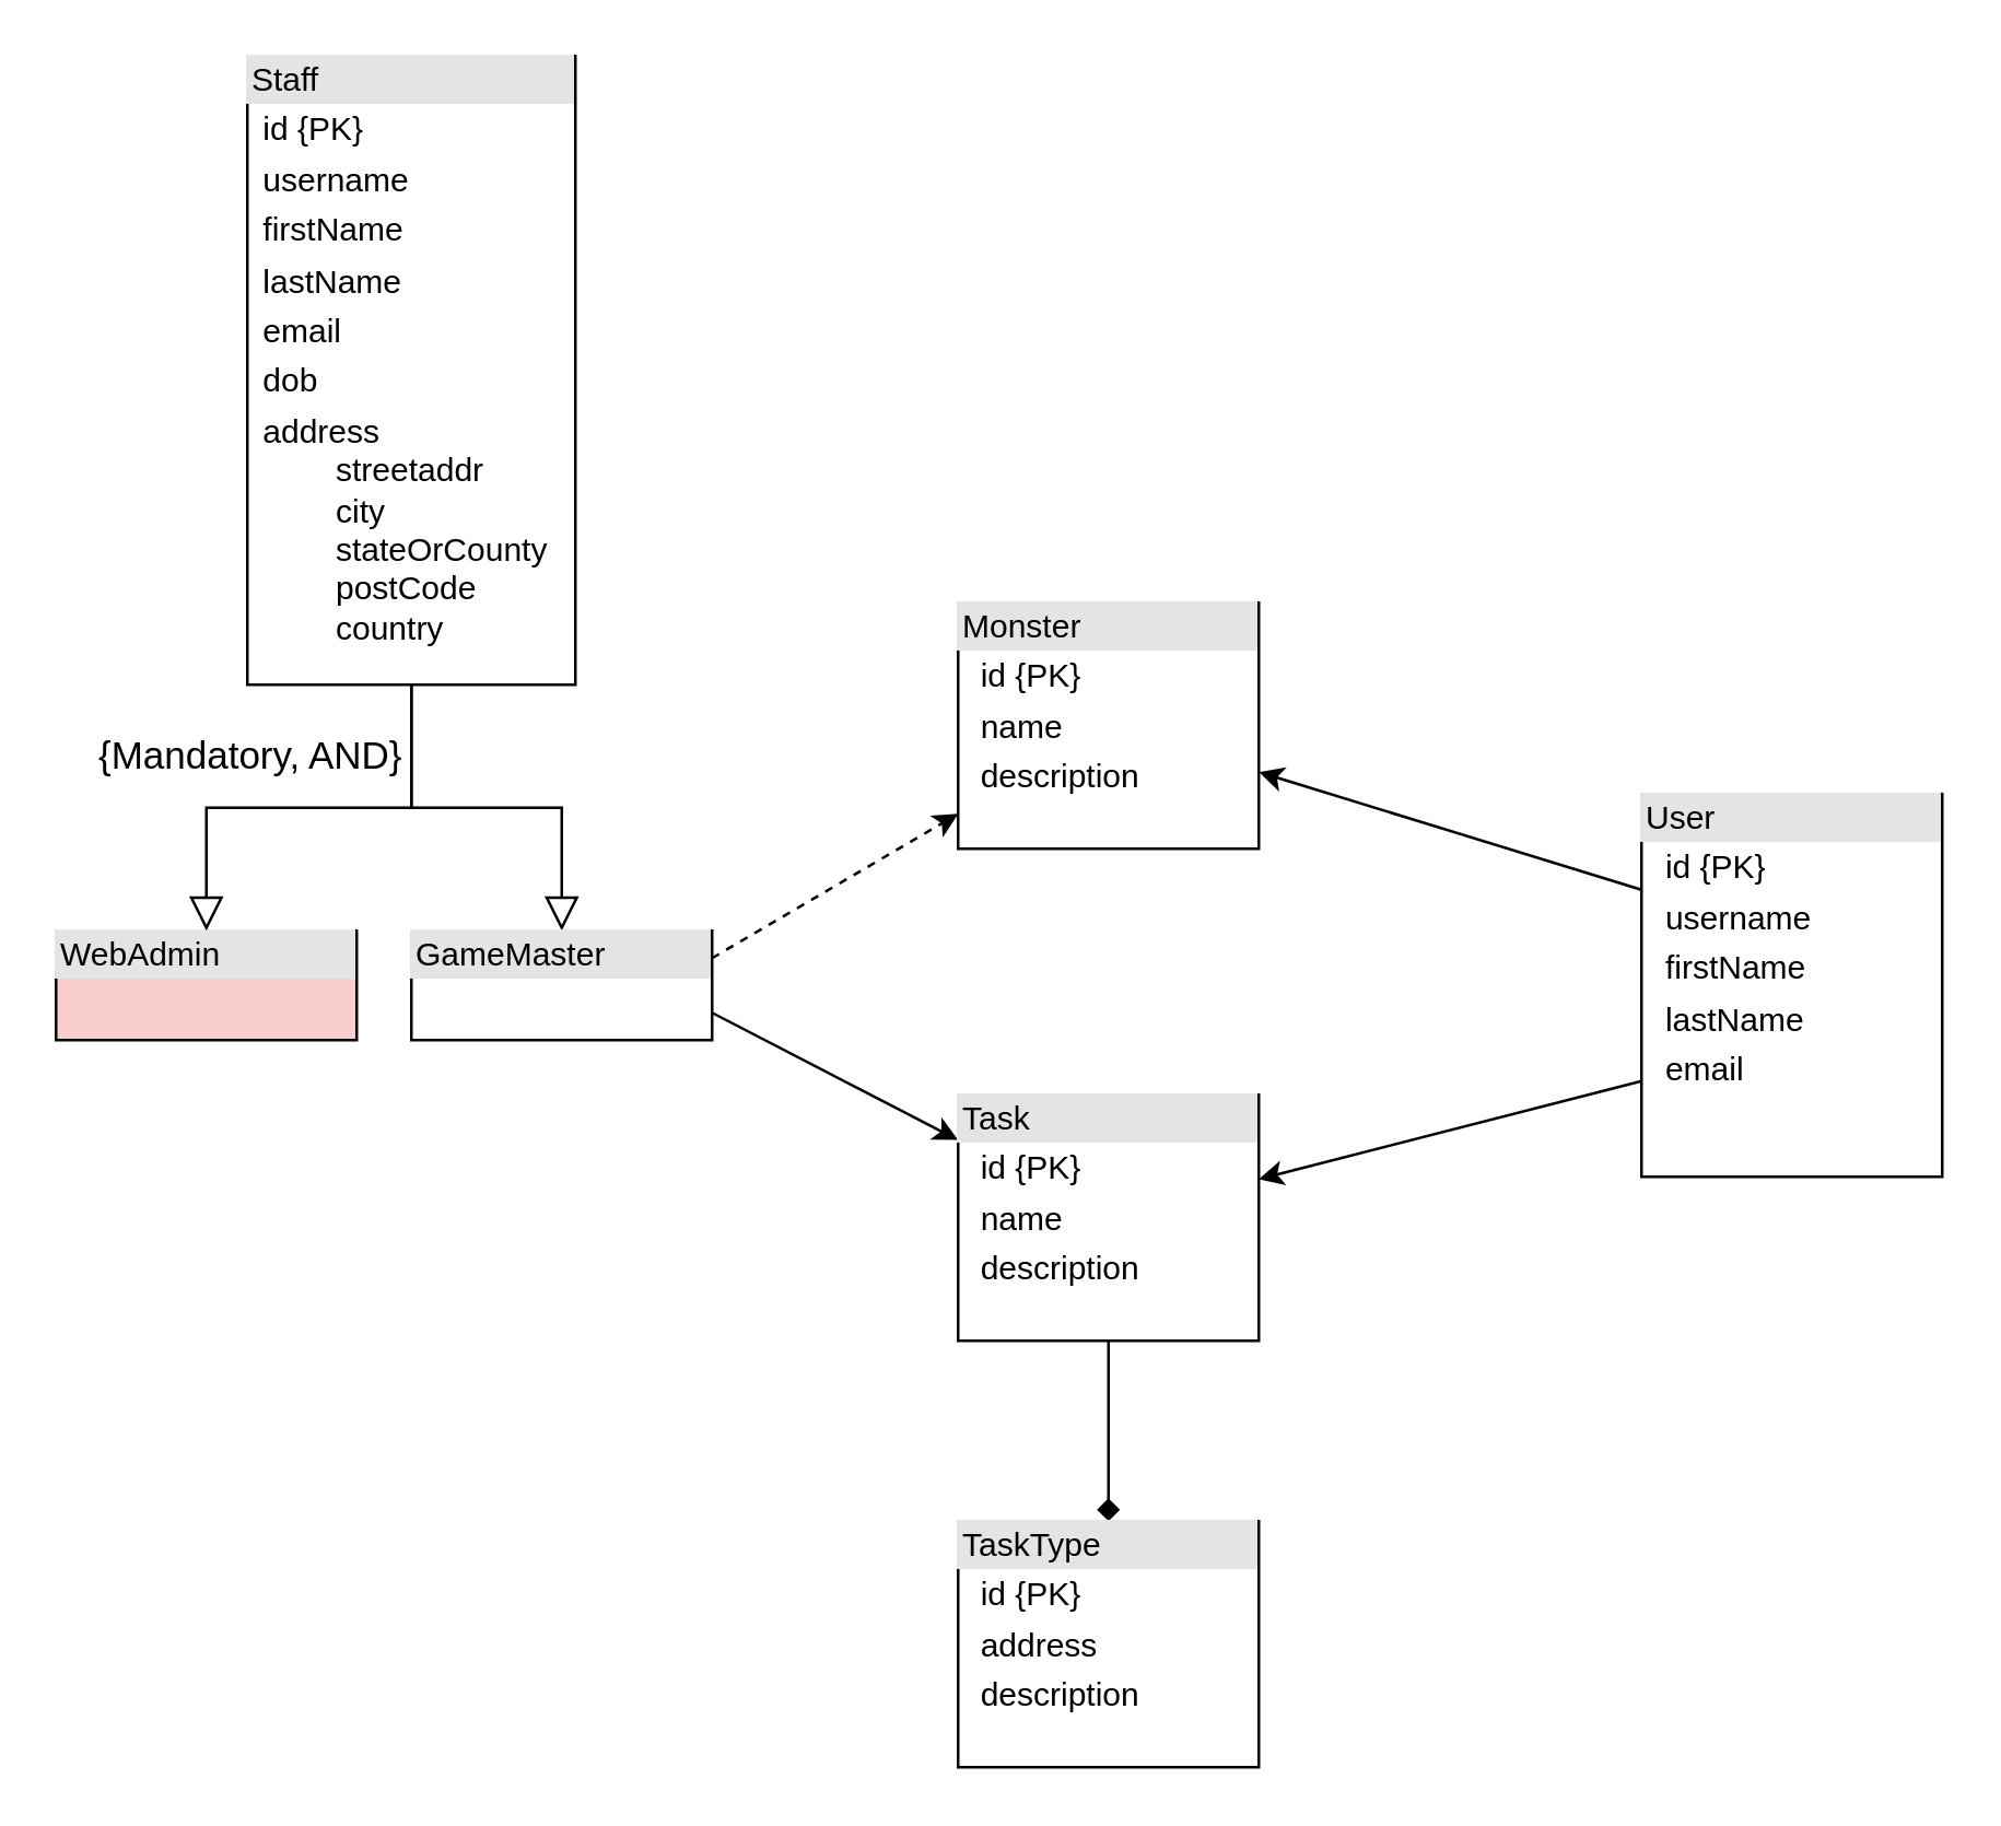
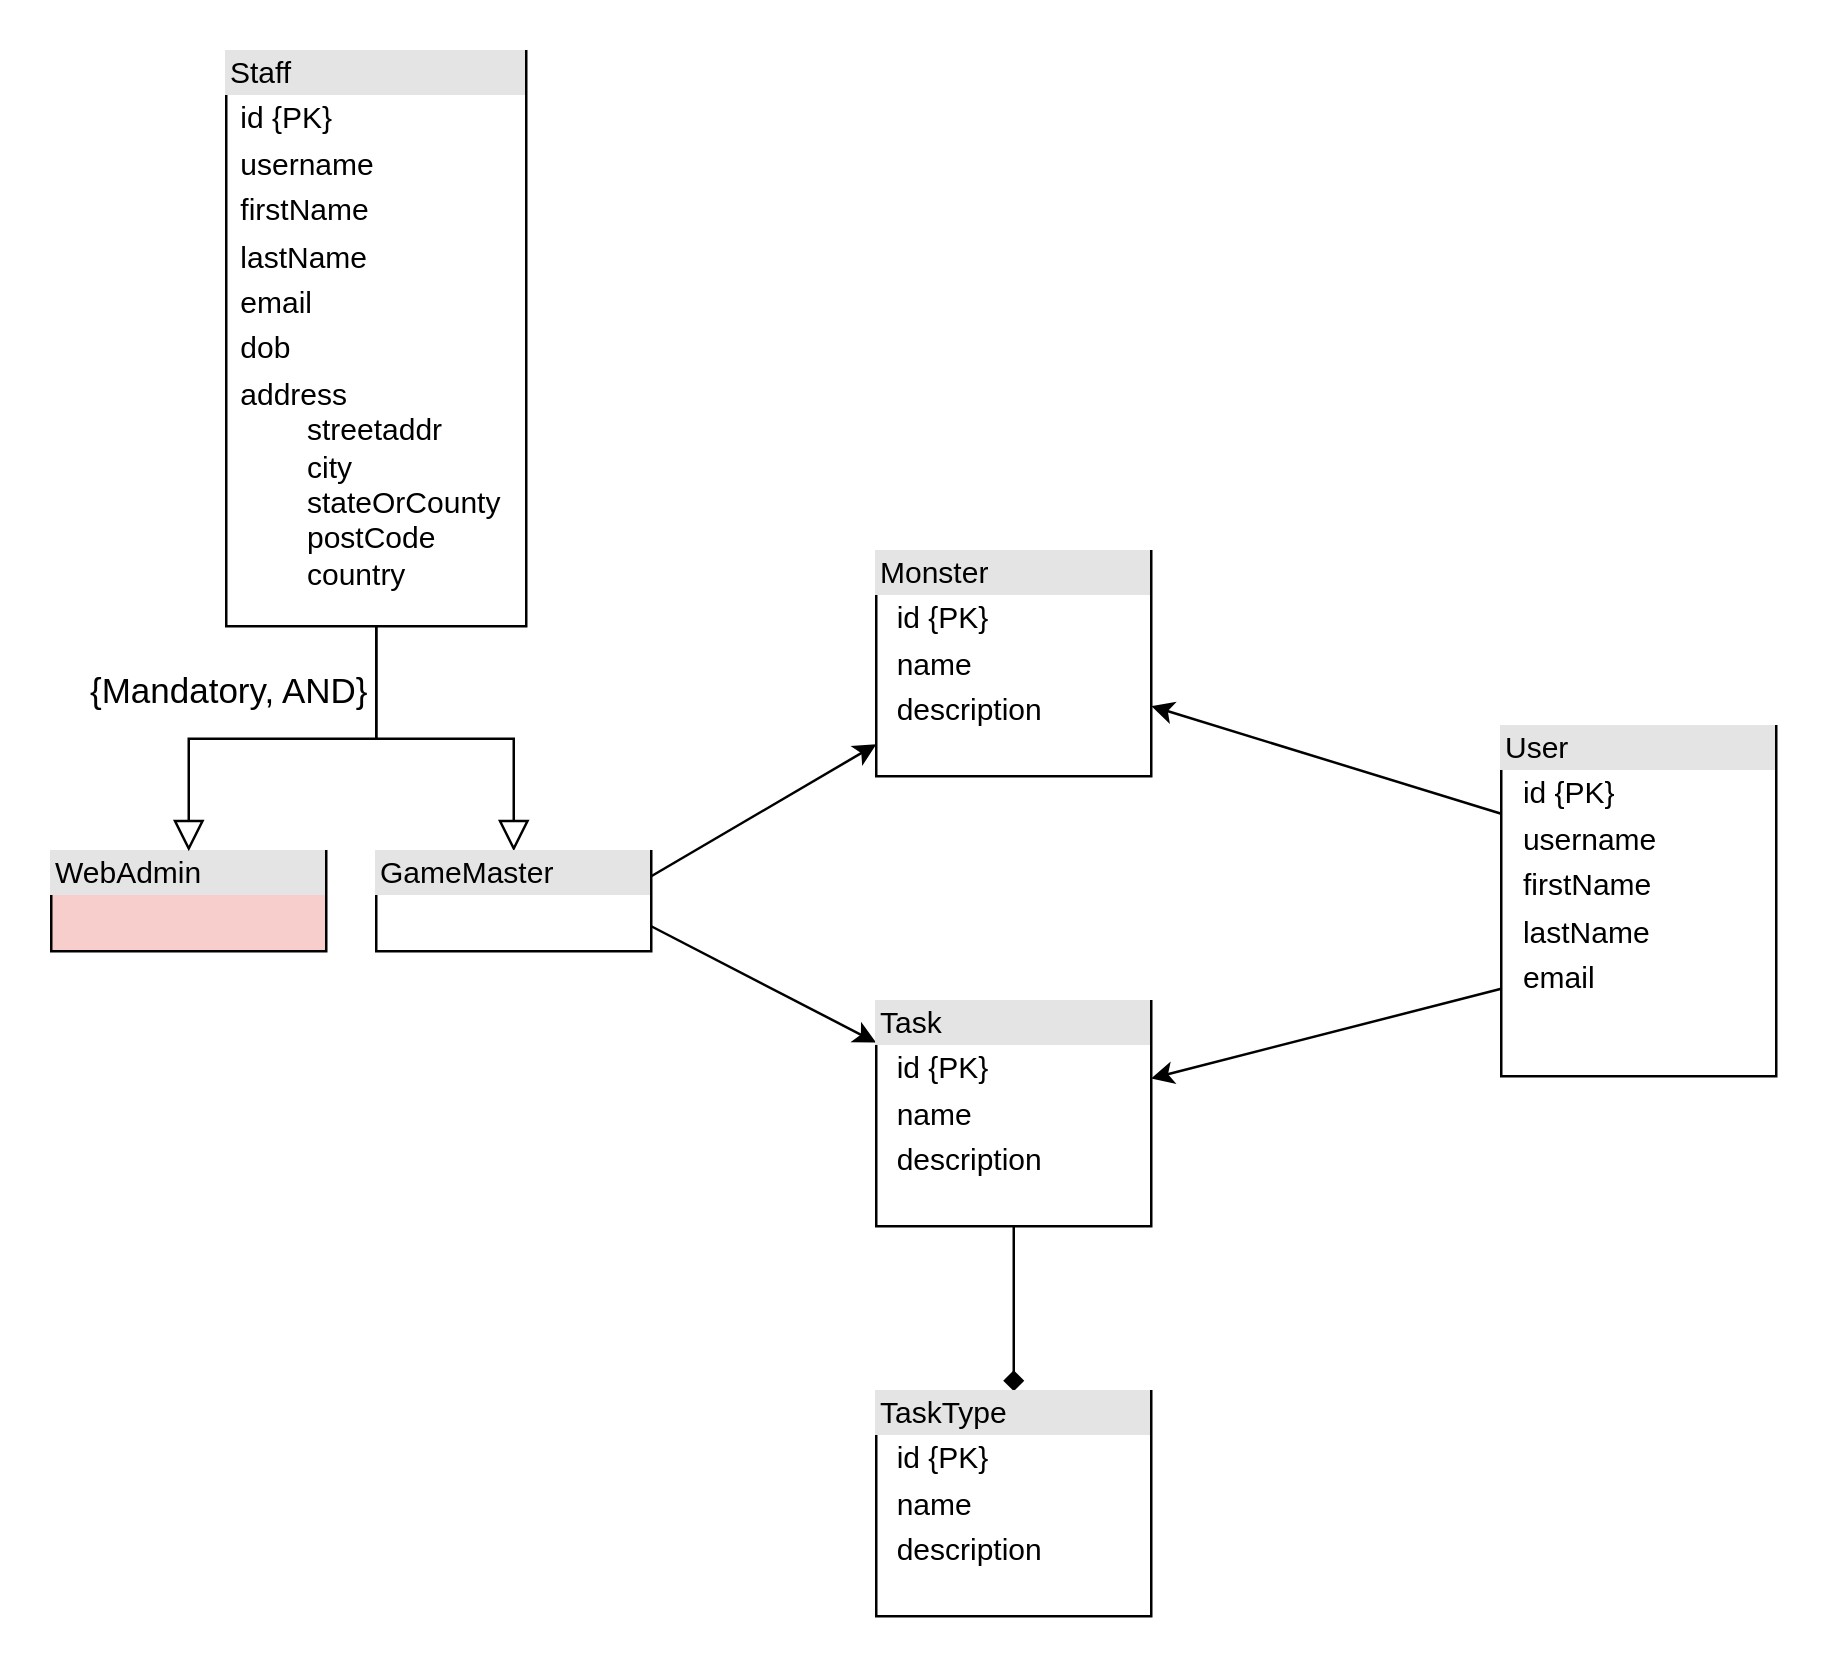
- <mxCell id="10" style="rounded=0;orthogonalLoop=1;jettySize=auto;html=1;exitX=1;exitY=0.25;exitDx=0;exitDy=0;dashed=1;" parent="1" source="12" target="13" edge="1"><mxGeometry relative="1" as="geometry" /></mxCell>
+ <mxCell id="10" style="rounded=0;orthogonalLoop=1;jettySize=auto;html=1;exitX=1;exitY=0.25;exitDx=0;exitDy=0;" parent="1" source="12" target="13" edge="1"><mxGeometry relative="1" as="geometry" /></mxCell>
- <mxCell id="16" value="&lt;div style=&quot;box-sizing:border-box;width:100%;background:#e4e4e4;padding:2px;&quot;&gt;TaskType&lt;/div&gt;&lt;table style=&quot;width:100%;font-size:1em;&quot; cellpadding=&quot;2&quot; cellspacing=&quot;0&quot;&gt;&lt;tbody&gt;&lt;tr&gt;&lt;td&gt;&lt;br&gt;&lt;/td&gt;&lt;td&gt;id {PK}&lt;/td&gt;&lt;/tr&gt;&lt;tr&gt;&lt;td&gt;&lt;br&gt;&lt;/td&gt;&lt;td&gt;address&lt;/td&gt;&lt;/tr&gt;&lt;tr&gt;&lt;td&gt;&lt;br&gt;&lt;/td&gt;&lt;td&gt;description&lt;/td&gt;&lt;/tr&gt;&lt;/tbody&gt;&lt;/table&gt;" style="verticalAlign=top;align=left;overflow=fill;html=1;whiteSpace=wrap;" parent="1" vertex="1"><mxGeometry x="350" y="556" width="110" height="90" as="geometry" /></mxCell>
+ <mxCell id="16" value="&lt;div style=&quot;box-sizing:border-box;width:100%;background:#e4e4e4;padding:2px;&quot;&gt;TaskType&lt;/div&gt;&lt;table style=&quot;width:100%;font-size:1em;&quot; cellpadding=&quot;2&quot; cellspacing=&quot;0&quot;&gt;&lt;tbody&gt;&lt;tr&gt;&lt;td&gt;&lt;br&gt;&lt;/td&gt;&lt;td&gt;id {PK}&lt;/td&gt;&lt;/tr&gt;&lt;tr&gt;&lt;td&gt;&lt;br&gt;&lt;/td&gt;&lt;td&gt;name&lt;/td&gt;&lt;/tr&gt;&lt;tr&gt;&lt;td&gt;&lt;br&gt;&lt;/td&gt;&lt;td&gt;description&lt;/td&gt;&lt;/tr&gt;&lt;/tbody&gt;&lt;/table&gt;" style="verticalAlign=top;align=left;overflow=fill;html=1;whiteSpace=wrap;" parent="1" vertex="1"><mxGeometry x="350" y="556" width="110" height="90" as="geometry" /></mxCell>
